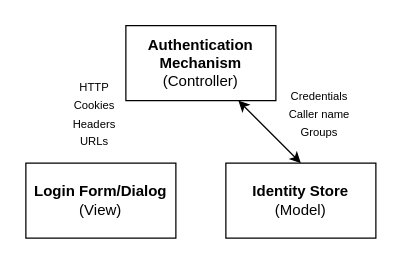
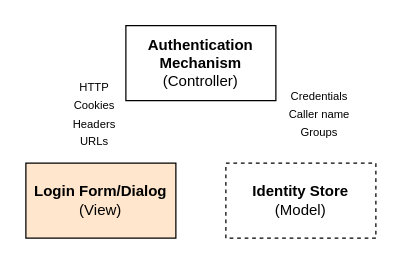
- <mxCell id="5" value="" style="endArrow=classic;startArrow=classic;html=1;exitX=0.75;exitY=1;exitDx=0;exitDy=0;entryX=0.5;entryY=0;entryDx=0;entryDy=0;" edge="1" parent="1" source="2" target="4"><mxGeometry width="50" height="50" relative="1" as="geometry"><mxPoint x="320" y="510" as="sourcePoint" /><mxPoint x="370" y="460" as="targetPoint" /></mxGeometry></mxCell>
- <mxCell id="3" value="&lt;b&gt;Login Form/Dialog&lt;/b&gt;&lt;br&gt;(View)" style="rounded=0;whiteSpace=wrap;html=1;" vertex="1" parent="1"><mxGeometry x="20" y="130" width="120" height="60" as="geometry" /></mxCell>
+ <mxCell id="3" value="&lt;b&gt;Login Form/Dialog&lt;/b&gt;&lt;br&gt;(View)" style="rounded=0;whiteSpace=wrap;html=1;fillColor=#ffe6cc;" vertex="1" parent="1"><mxGeometry x="20" y="130" width="120" height="60" as="geometry" /></mxCell>
- <mxCell id="4" value="&lt;b&gt;Identity Store&lt;/b&gt;&lt;br&gt;(Model)" style="rounded=0;whiteSpace=wrap;html=1;" vertex="1" parent="1"><mxGeometry x="180" y="130" width="120" height="60" as="geometry" /></mxCell>
+ <mxCell id="4" value="&lt;b&gt;Identity Store&lt;/b&gt;&lt;br&gt;(Model)" style="rounded=0;whiteSpace=wrap;html=1;dashed=1;" vertex="1" parent="1"><mxGeometry x="180" y="130" width="120" height="60" as="geometry" /></mxCell>
